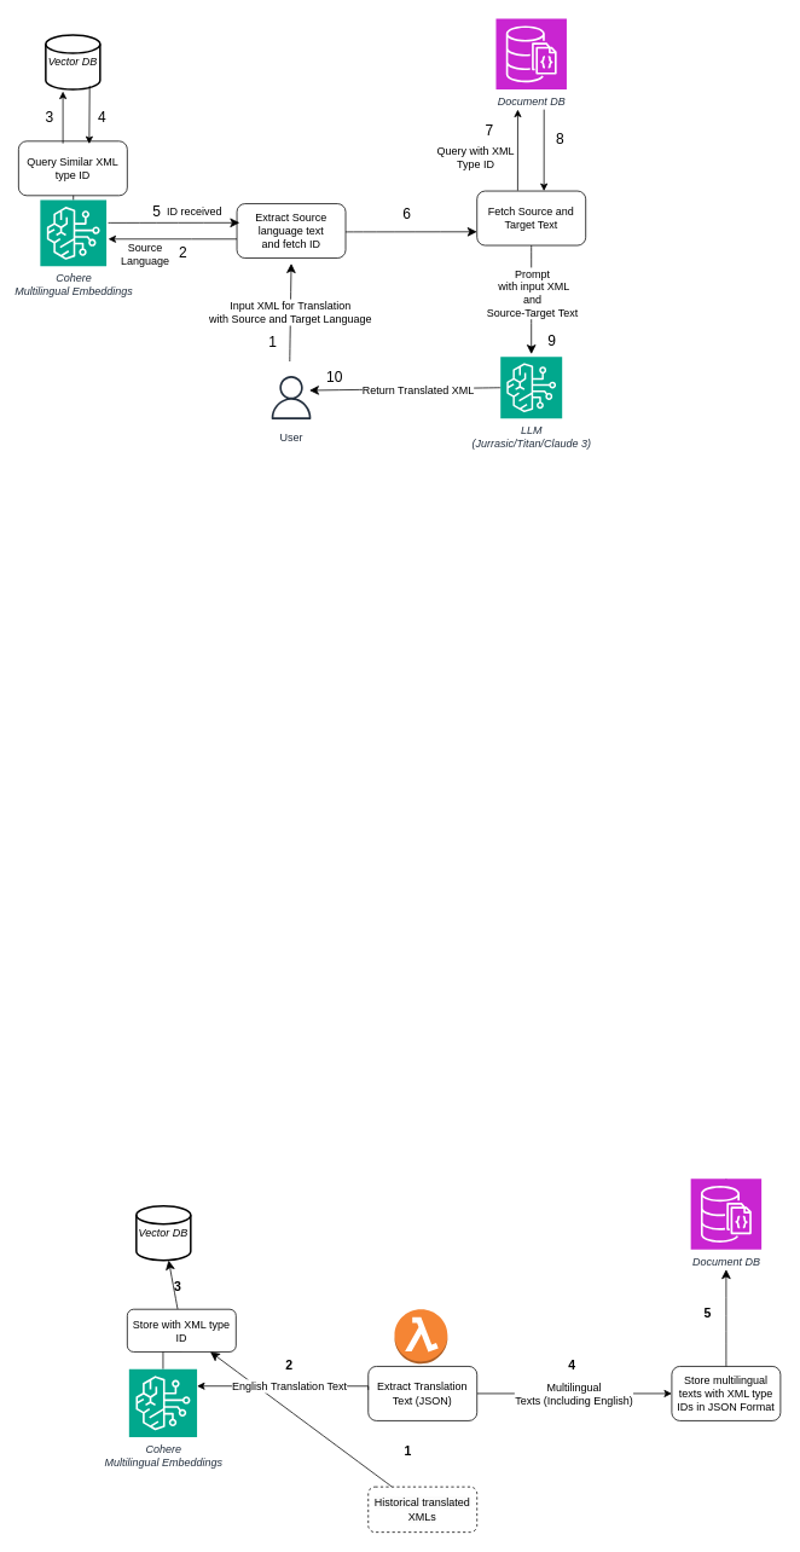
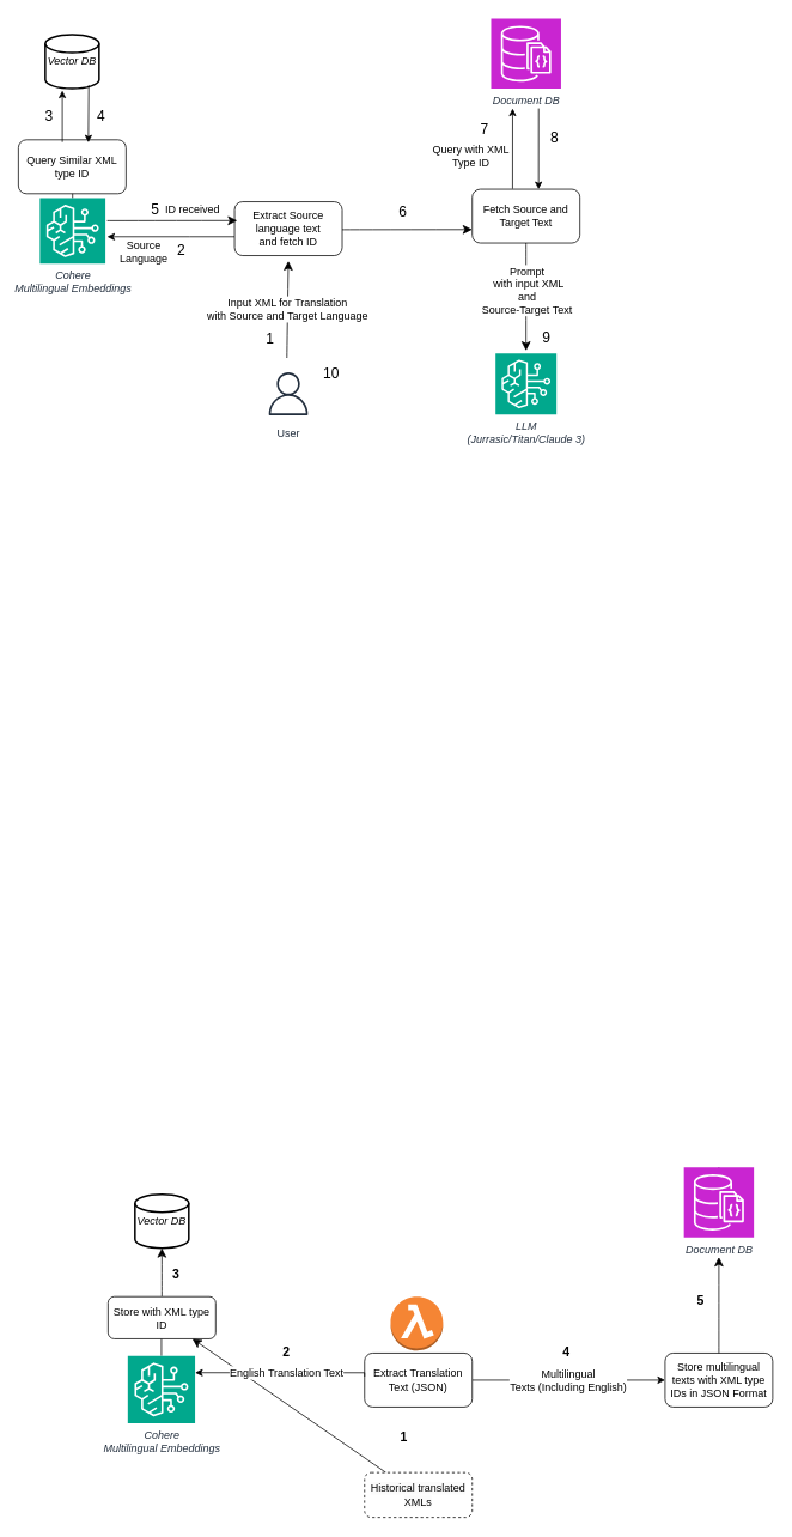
- <mxCell id="33" style="edgeStyle=none;curved=1;rounded=0;orthogonalLoop=1;jettySize=auto;html=1;exitX=0;exitY=0.5;exitDx=0;exitDy=0;exitPerimeter=0;entryX=0.833;entryY=0.367;entryDx=0;entryDy=0;entryPerimeter=0;fontSize=12;startSize=8;endSize=8;" parent="1" source="32" target="19" edge="1"><mxGeometry relative="1" as="geometry" /></mxCell>
- <mxCell id="34" value="Return Translated XML" style="edgeLabel;html=1;align=center;verticalAlign=middle;resizable=0;points=[];fontSize=12;" parent="33" vertex="1" connectable="0"><mxGeometry x="-0.121" y="2" relative="1" as="geometry"><mxPoint x="1" as="offset" /></mxGeometry></mxCell>
- <mxCell id="9" value="Store with XML type ID" style="rounded=1;whiteSpace=wrap;html=1;" parent="1" vertex="1"><mxGeometry x="140" y="1444" width="120" height="47" as="geometry" /></mxCell>
+ <mxCell id="9" value="Store with XML type ID" style="rounded=1;whiteSpace=wrap;html=1;" parent="1" vertex="1"><mxGeometry x="120" y="1444" width="120" height="47" as="geometry" /></mxCell>
